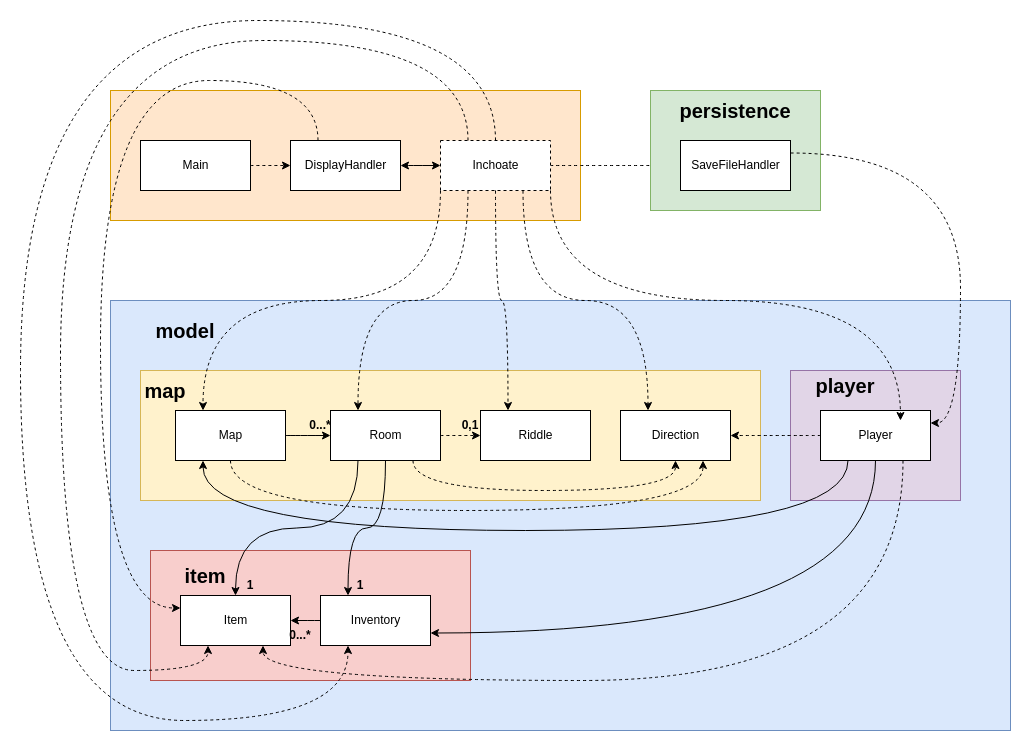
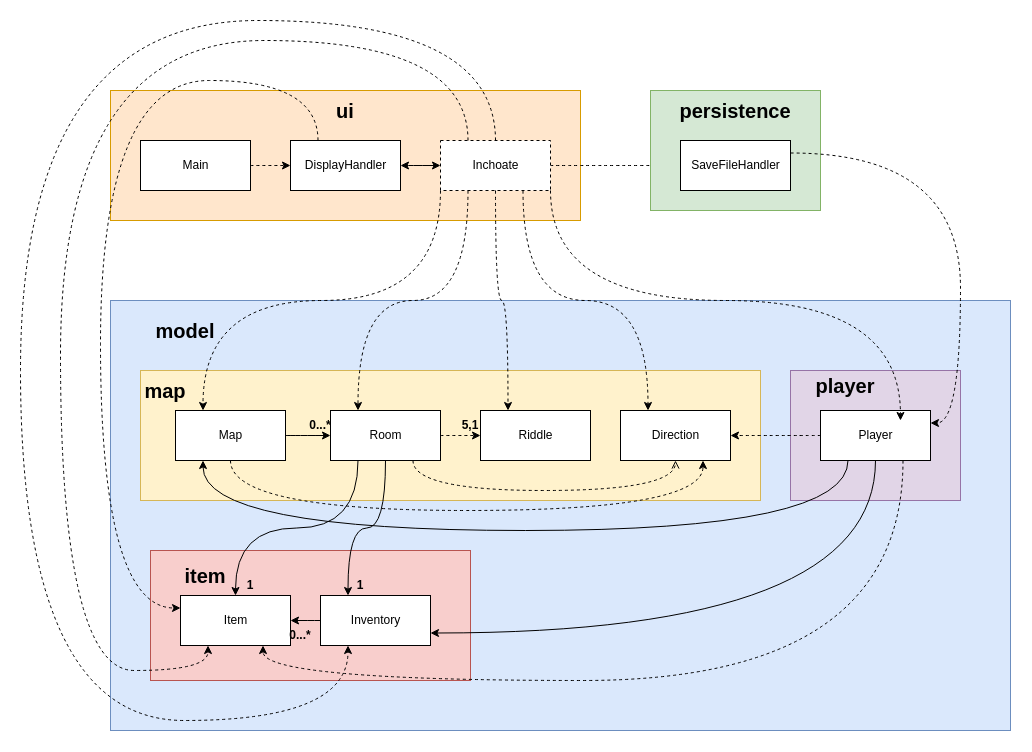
+ <mxCell id="9" value="ui" style="text;html=1;align=center;verticalAlign=middle;whiteSpace=wrap;rounded=0;fontStyle=1;fontSize=20;" vertex="1" parent="1"><mxGeometry x="325" y="100" width="40" height="20" as="geometry" /></mxCell>
- <mxCell id="41" value="0,1" style="text;html=1;strokeColor=none;fillColor=none;align=center;verticalAlign=middle;whiteSpace=wrap;rounded=0;fontSize=12;fontColor=#000000;fontStyle=1" vertex="1" parent="1"><mxGeometry x="450" y="415" width="40" height="20" as="geometry" /></mxCell>
+ <mxCell id="41" value="5,1" style="text;html=1;strokeColor=none;fillColor=none;align=center;verticalAlign=middle;whiteSpace=wrap;rounded=0;fontSize=12;fontColor=#000000;fontStyle=1" vertex="1" parent="1"><mxGeometry x="450" y="415" width="40" height="20" as="geometry" /></mxCell>
- <mxCell id="37" style="edgeStyle=orthogonalEdgeStyle;curved=1;orthogonalLoop=1;jettySize=auto;html=1;exitX=0.75;exitY=1;exitDx=0;exitDy=0;entryX=0.5;entryY=1;entryDx=0;entryDy=0;startArrow=none;startFill=0;strokeColor=#000000;fontSize=12;fontColor=#000000;dashed=1;" edge="1" parent="1" source="38" target="33"><mxGeometry relative="1" as="geometry"><Array as="points"><mxPoint x="413" y="490" /><mxPoint x="675" y="490" /></Array></mxGeometry></mxCell>
+ <mxCell id="37" style="edgeStyle=orthogonalEdgeStyle;curved=1;orthogonalLoop=1;jettySize=auto;html=1;exitX=0.75;exitY=1;exitDx=0;exitDy=0;entryX=0.5;entryY=1;entryDx=0;entryDy=0;startArrow=none;startFill=0;strokeColor=#000000;fontSize=12;fontColor=#000000;dashed=1;endArrow=open;" edge="1" parent="1" source="38" target="33"><mxGeometry relative="1" as="geometry"><Array as="points"><mxPoint x="413" y="490" /><mxPoint x="675" y="490" /></Array></mxGeometry></mxCell>
